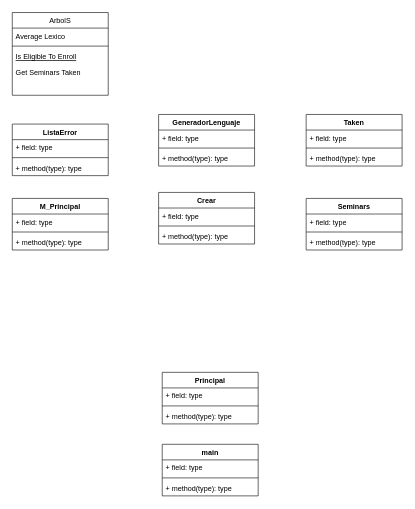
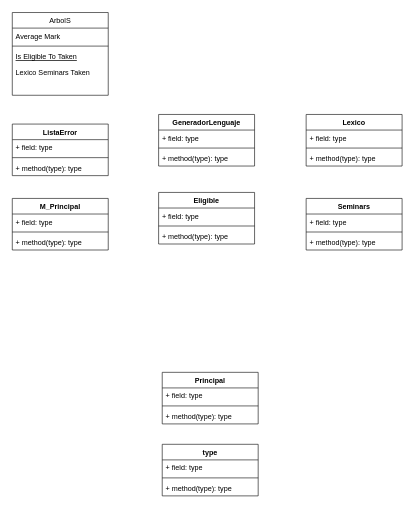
- <mxCell id="3" value="Average Lexico" style="text;align=left;verticalAlign=top;spacingLeft=4;spacingRight=4;overflow=hidden;rotatable=0;points=[[0,0.5],[1,0.5]];portConstraint=eastwest;rounded=0;shadow=0;html=0;" parent="2" vertex="1"><mxGeometry y="26" width="160" height="26" as="geometry" /></mxCell>
+ <mxCell id="3" value="Average Mark" style="text;align=left;verticalAlign=top;spacingLeft=4;spacingRight=4;overflow=hidden;rotatable=0;points=[[0,0.5],[1,0.5]];portConstraint=eastwest;rounded=0;shadow=0;html=0;" parent="2" vertex="1"><mxGeometry y="26" width="160" height="26" as="geometry" /></mxCell>
- <mxCell id="5" value="Is Eligible To Enroll" style="text;align=left;verticalAlign=top;spacingLeft=4;spacingRight=4;overflow=hidden;rotatable=0;points=[[0,0.5],[1,0.5]];portConstraint=eastwest;fontStyle=4" parent="2" vertex="1"><mxGeometry y="60" width="160" height="26" as="geometry" /></mxCell>
+ <mxCell id="5" value="Is Eligible To Taken" style="text;align=left;verticalAlign=top;spacingLeft=4;spacingRight=4;overflow=hidden;rotatable=0;points=[[0,0.5],[1,0.5]];portConstraint=eastwest;fontStyle=4" parent="2" vertex="1"><mxGeometry y="60" width="160" height="26" as="geometry" /></mxCell>
- <mxCell id="6" value="Get Seminars Taken" style="text;align=left;verticalAlign=top;spacingLeft=4;spacingRight=4;overflow=hidden;rotatable=0;points=[[0,0.5],[1,0.5]];portConstraint=eastwest;" parent="2" vertex="1"><mxGeometry y="86" width="160" height="26" as="geometry" /></mxCell>
+ <mxCell id="6" value="Lexico Seminars Taken" style="text;align=left;verticalAlign=top;spacingLeft=4;spacingRight=4;overflow=hidden;rotatable=0;points=[[0,0.5],[1,0.5]];portConstraint=eastwest;" parent="2" vertex="1"><mxGeometry y="86" width="160" height="26" as="geometry" /></mxCell>
- <mxCell id="23" value="Taken" style="swimlane;fontStyle=1;align=center;verticalAlign=top;childLayout=stackLayout;horizontal=1;startSize=26;horizontalStack=0;resizeParent=1;resizeParentMax=0;resizeLast=0;collapsible=1;marginBottom=0;" vertex="1" parent="1"><mxGeometry x="510" y="190" width="160" height="86" as="geometry" /></mxCell>
+ <mxCell id="23" value="Lexico" style="swimlane;fontStyle=1;align=center;verticalAlign=top;childLayout=stackLayout;horizontal=1;startSize=26;horizontalStack=0;resizeParent=1;resizeParentMax=0;resizeLast=0;collapsible=1;marginBottom=0;" vertex="1" parent="1"><mxGeometry x="510" y="190" width="160" height="86" as="geometry" /></mxCell>
- <mxCell id="31" value="Crear" style="swimlane;fontStyle=1;align=center;verticalAlign=top;childLayout=stackLayout;horizontal=1;startSize=26;horizontalStack=0;resizeParent=1;resizeParentMax=0;resizeLast=0;collapsible=1;marginBottom=0;" vertex="1" parent="1"><mxGeometry x="264" y="320" width="160" height="86" as="geometry" /></mxCell>
+ <mxCell id="31" value="Eligible" style="swimlane;fontStyle=1;align=center;verticalAlign=top;childLayout=stackLayout;horizontal=1;startSize=26;horizontalStack=0;resizeParent=1;resizeParentMax=0;resizeLast=0;collapsible=1;marginBottom=0;" vertex="1" parent="1"><mxGeometry x="264" y="320" width="160" height="86" as="geometry" /></mxCell>
- <mxCell id="35" value="main" style="swimlane;fontStyle=1;align=center;verticalAlign=top;childLayout=stackLayout;horizontal=1;startSize=26;horizontalStack=0;resizeParent=1;resizeParentMax=0;resizeLast=0;collapsible=1;marginBottom=0;" vertex="1" parent="1"><mxGeometry x="270" y="740" width="160" height="86" as="geometry" /></mxCell>
+ <mxCell id="35" value="type" style="swimlane;fontStyle=1;align=center;verticalAlign=top;childLayout=stackLayout;horizontal=1;startSize=26;horizontalStack=0;resizeParent=1;resizeParentMax=0;resizeLast=0;collapsible=1;marginBottom=0;" vertex="1" parent="1"><mxGeometry x="270" y="740" width="160" height="86" as="geometry" /></mxCell>
